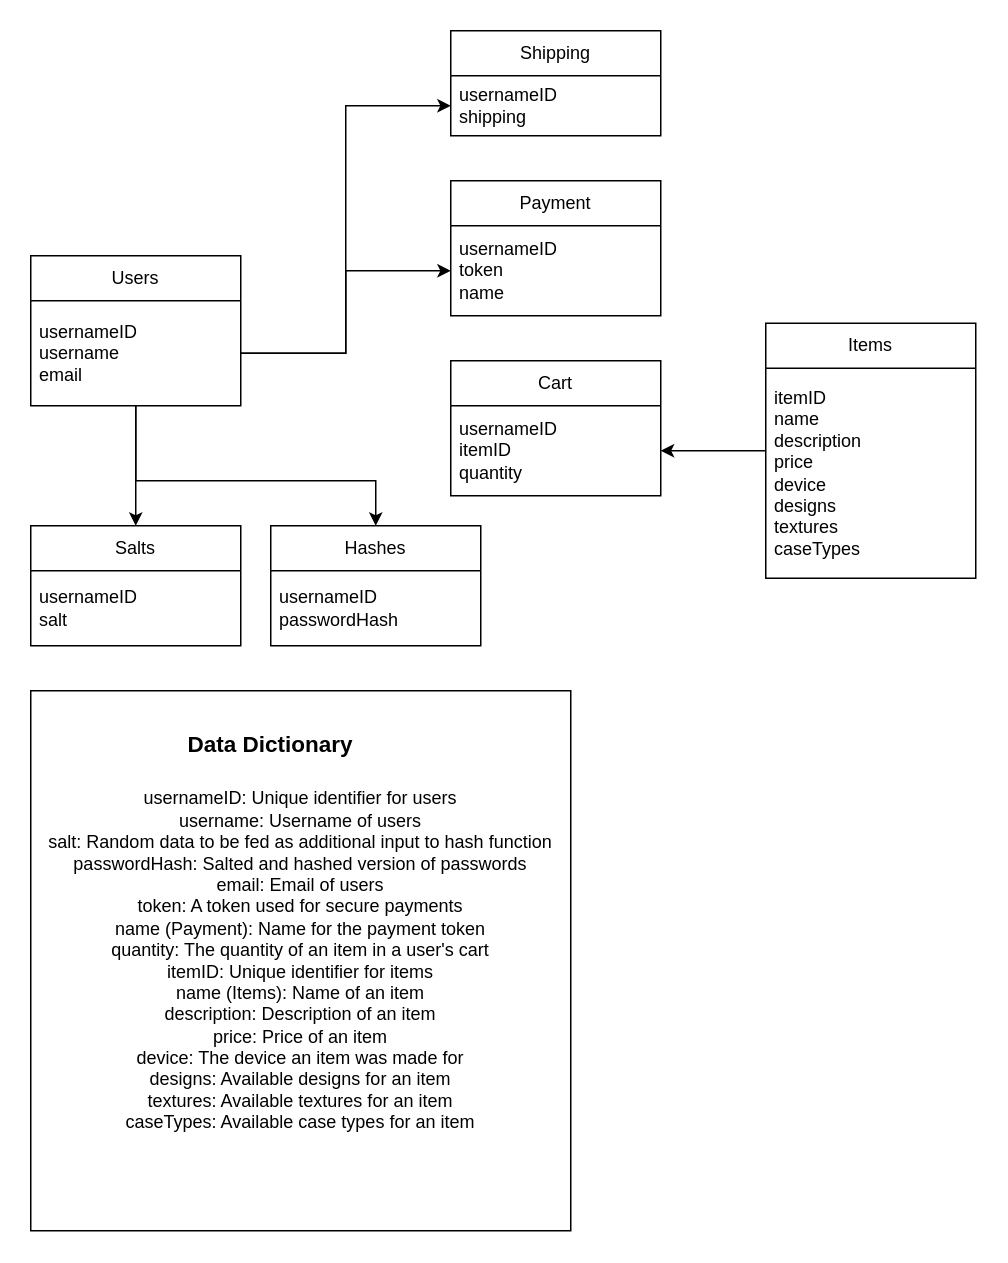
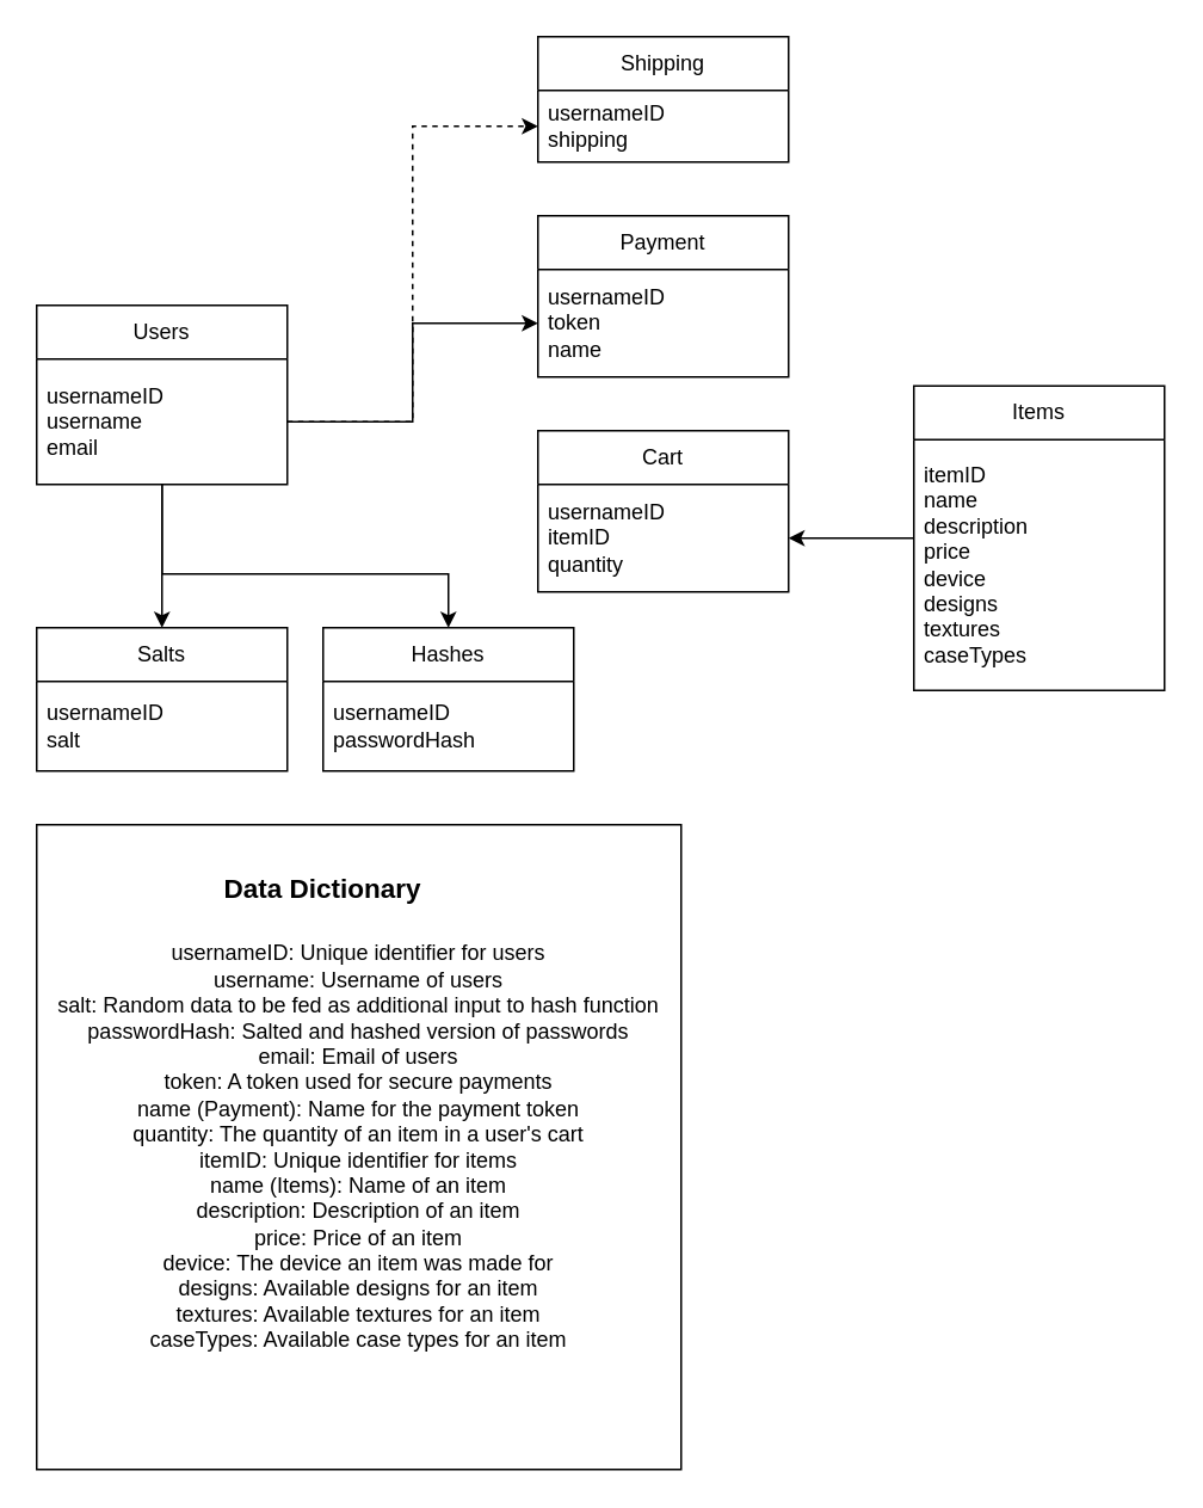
- <mxCell id="22" style="edgeStyle=orthogonalEdgeStyle;rounded=0;orthogonalLoop=1;jettySize=auto;html=1;exitX=1;exitY=0.5;exitDx=0;exitDy=0;entryX=0;entryY=0.5;entryDx=0;entryDy=0;" edge="1" parent="1" source="5" target="21"><mxGeometry relative="1" as="geometry" /></mxCell>
+ <mxCell id="22" style="edgeStyle=orthogonalEdgeStyle;rounded=0;orthogonalLoop=1;jettySize=auto;html=1;exitX=1;exitY=0.5;exitDx=0;exitDy=0;entryX=0;entryY=0.5;entryDx=0;entryDy=0;dashed=1;" edge="1" parent="1" source="5" target="21"><mxGeometry relative="1" as="geometry" /></mxCell>
